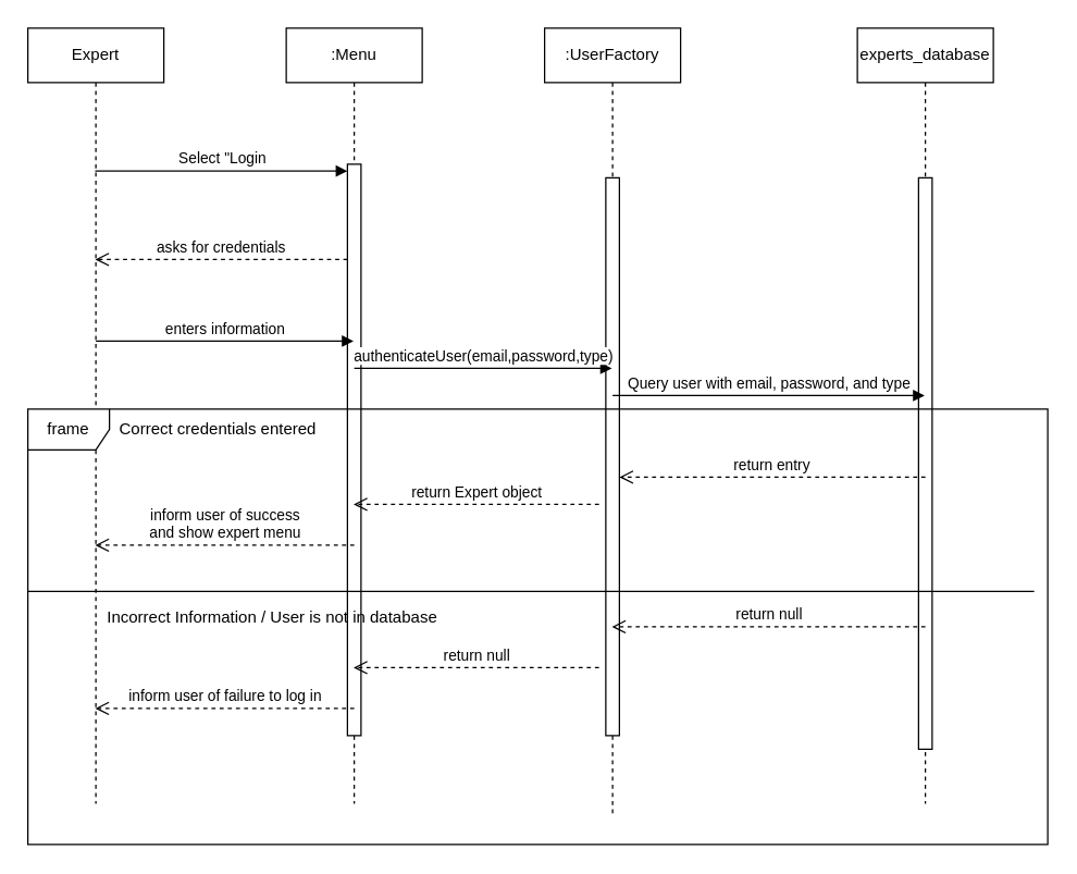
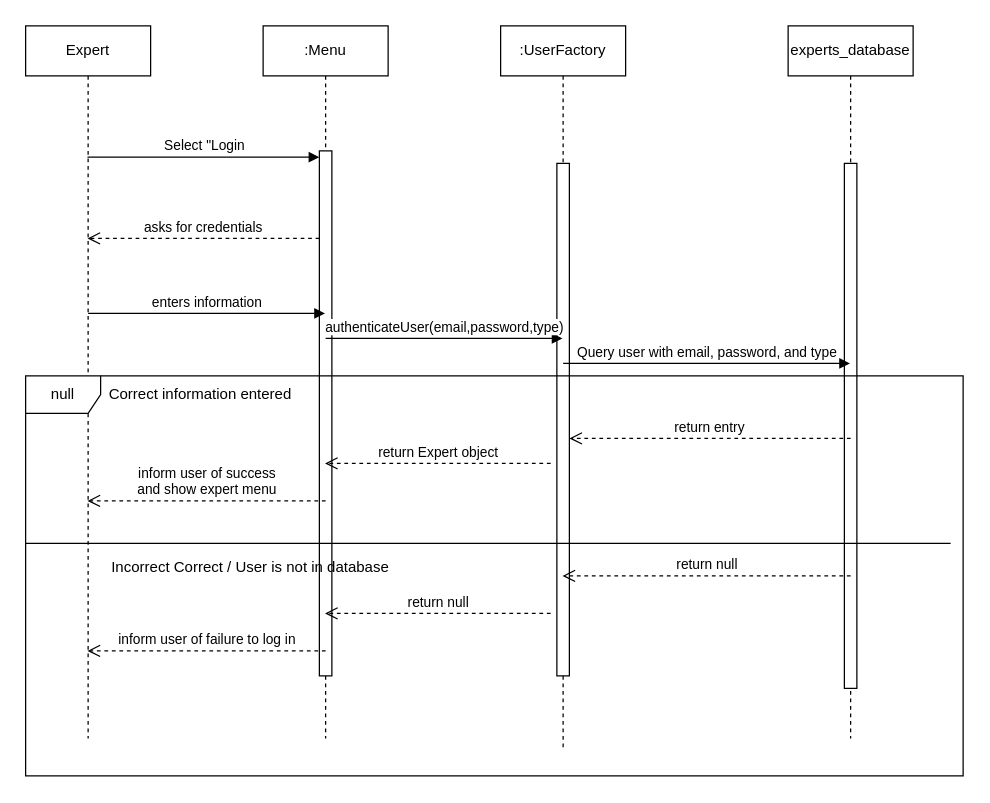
- <mxCell id="14" value="frame" style="shape=umlFrame;whiteSpace=wrap;html=1;pointerEvents=0;" vertex="1" parent="1"><mxGeometry x="20" y="300" width="750" height="320" as="geometry" /></mxCell>
+ <mxCell id="14" value="null" style="shape=umlFrame;whiteSpace=wrap;html=1;pointerEvents=0;" vertex="1" parent="1"><mxGeometry x="20" y="300" width="750" height="320" as="geometry" /></mxCell>
- <mxCell id="19" value="Correct credentials entered" style="text;html=1;align=center;verticalAlign=middle;whiteSpace=wrap;rounded=0;" vertex="1" parent="1"><mxGeometry x="60" y="300" width="200" height="30" as="geometry" /></mxCell>
+ <mxCell id="19" value="Correct information entered" style="text;html=1;align=center;verticalAlign=middle;whiteSpace=wrap;rounded=0;" vertex="1" parent="1"><mxGeometry x="60" y="300" width="200" height="30" as="geometry" /></mxCell>
- <mxCell id="20" value="Incorrect Information / User is not in database" style="text;html=1;align=center;verticalAlign=middle;whiteSpace=wrap;rounded=0;" vertex="1" parent="1"><mxGeometry x="60" y="438" width="280" height="30" as="geometry" /></mxCell>
+ <mxCell id="20" value="Incorrect Correct / User is not in database" style="text;html=1;align=center;verticalAlign=middle;whiteSpace=wrap;rounded=0;" vertex="1" parent="1"><mxGeometry x="60" y="438" width="280" height="30" as="geometry" /></mxCell>
